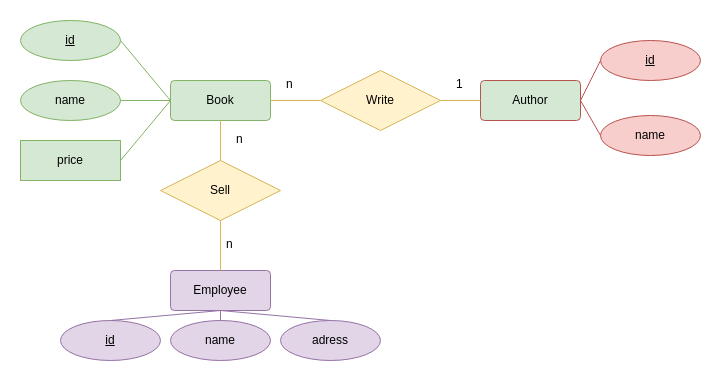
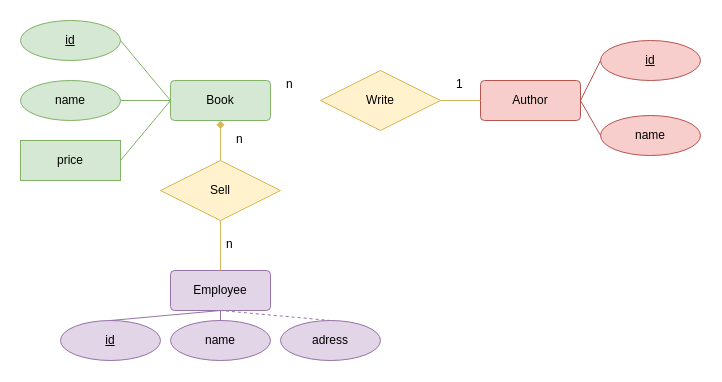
- <mxCell id="15" value="" style="endArrow=none;html=1;rounded=0;exitX=1;exitY=0.5;exitDx=0;exitDy=0;entryX=0;entryY=0.5;entryDx=0;entryDy=0;fillColor=#fff2cc;strokeColor=#d6b656;" parent="1" source="2" target="9" edge="1"><mxGeometry relative="1" as="geometry"><mxPoint x="310" y="180" as="sourcePoint" /><mxPoint x="470" y="180" as="targetPoint" /></mxGeometry></mxCell>
- <mxCell id="10" value="Author" style="rounded=1;arcSize=10;whiteSpace=wrap;html=1;align=center;fillColor=#d5e8d4;strokeColor=#b85450;" parent="1" vertex="1"><mxGeometry x="480" y="80" width="100" height="40" as="geometry" /></mxCell>
+ <mxCell id="10" value="Author" style="rounded=1;arcSize=10;whiteSpace=wrap;html=1;align=center;fillColor=#f8cecc;strokeColor=#b85450;" parent="1" vertex="1"><mxGeometry x="480" y="80" width="100" height="40" as="geometry" /></mxCell>
- <mxCell id="26" value="" style="endArrow=none;html=1;rounded=0;entryX=0.5;entryY=1;entryDx=0;entryDy=0;exitX=0.5;exitY=0;exitDx=0;exitDy=0;fillColor=#fff2cc;strokeColor=#d6b656;" edge="1" parent="1" source="25" target="2"><mxGeometry width="50" height="50" relative="1" as="geometry"><mxPoint x="60" y="260" as="sourcePoint" /><mxPoint x="110" y="210" as="targetPoint" /></mxGeometry></mxCell>
+ <mxCell id="26" value="" style="endArrow=diamond;html=1;rounded=0;entryX=0.5;entryY=1;entryDx=0;entryDy=0;exitX=0.5;exitY=0;exitDx=0;exitDy=0;fillColor=#fff2cc;strokeColor=#d6b656;" edge="1" parent="1" source="25" target="2"><mxGeometry width="50" height="50" relative="1" as="geometry"><mxPoint x="60" y="260" as="sourcePoint" /><mxPoint x="110" y="210" as="targetPoint" /></mxGeometry></mxCell>
- <mxCell id="24" value="" style="endArrow=none;html=1;rounded=0;exitX=0.5;exitY=0;exitDx=0;exitDy=0;entryX=0.5;entryY=1;entryDx=0;entryDy=0;fillColor=#e1d5e7;strokeColor=#9673a6;" parent="1" source="28" target="19" edge="1"><mxGeometry relative="1" as="geometry"><mxPoint x="360" y="380" as="sourcePoint" /><mxPoint x="470" y="370" as="targetPoint" /></mxGeometry></mxCell>
+ <mxCell id="24" value="" style="endArrow=none;html=1;rounded=0;exitX=0.5;exitY=0;exitDx=0;exitDy=0;entryX=0.5;entryY=1;entryDx=0;entryDy=0;fillColor=#e1d5e7;strokeColor=#9673a6;dashed=1;" parent="1" source="28" target="19" edge="1"><mxGeometry relative="1" as="geometry"><mxPoint x="360" y="380" as="sourcePoint" /><mxPoint x="470" y="370" as="targetPoint" /></mxGeometry></mxCell>
